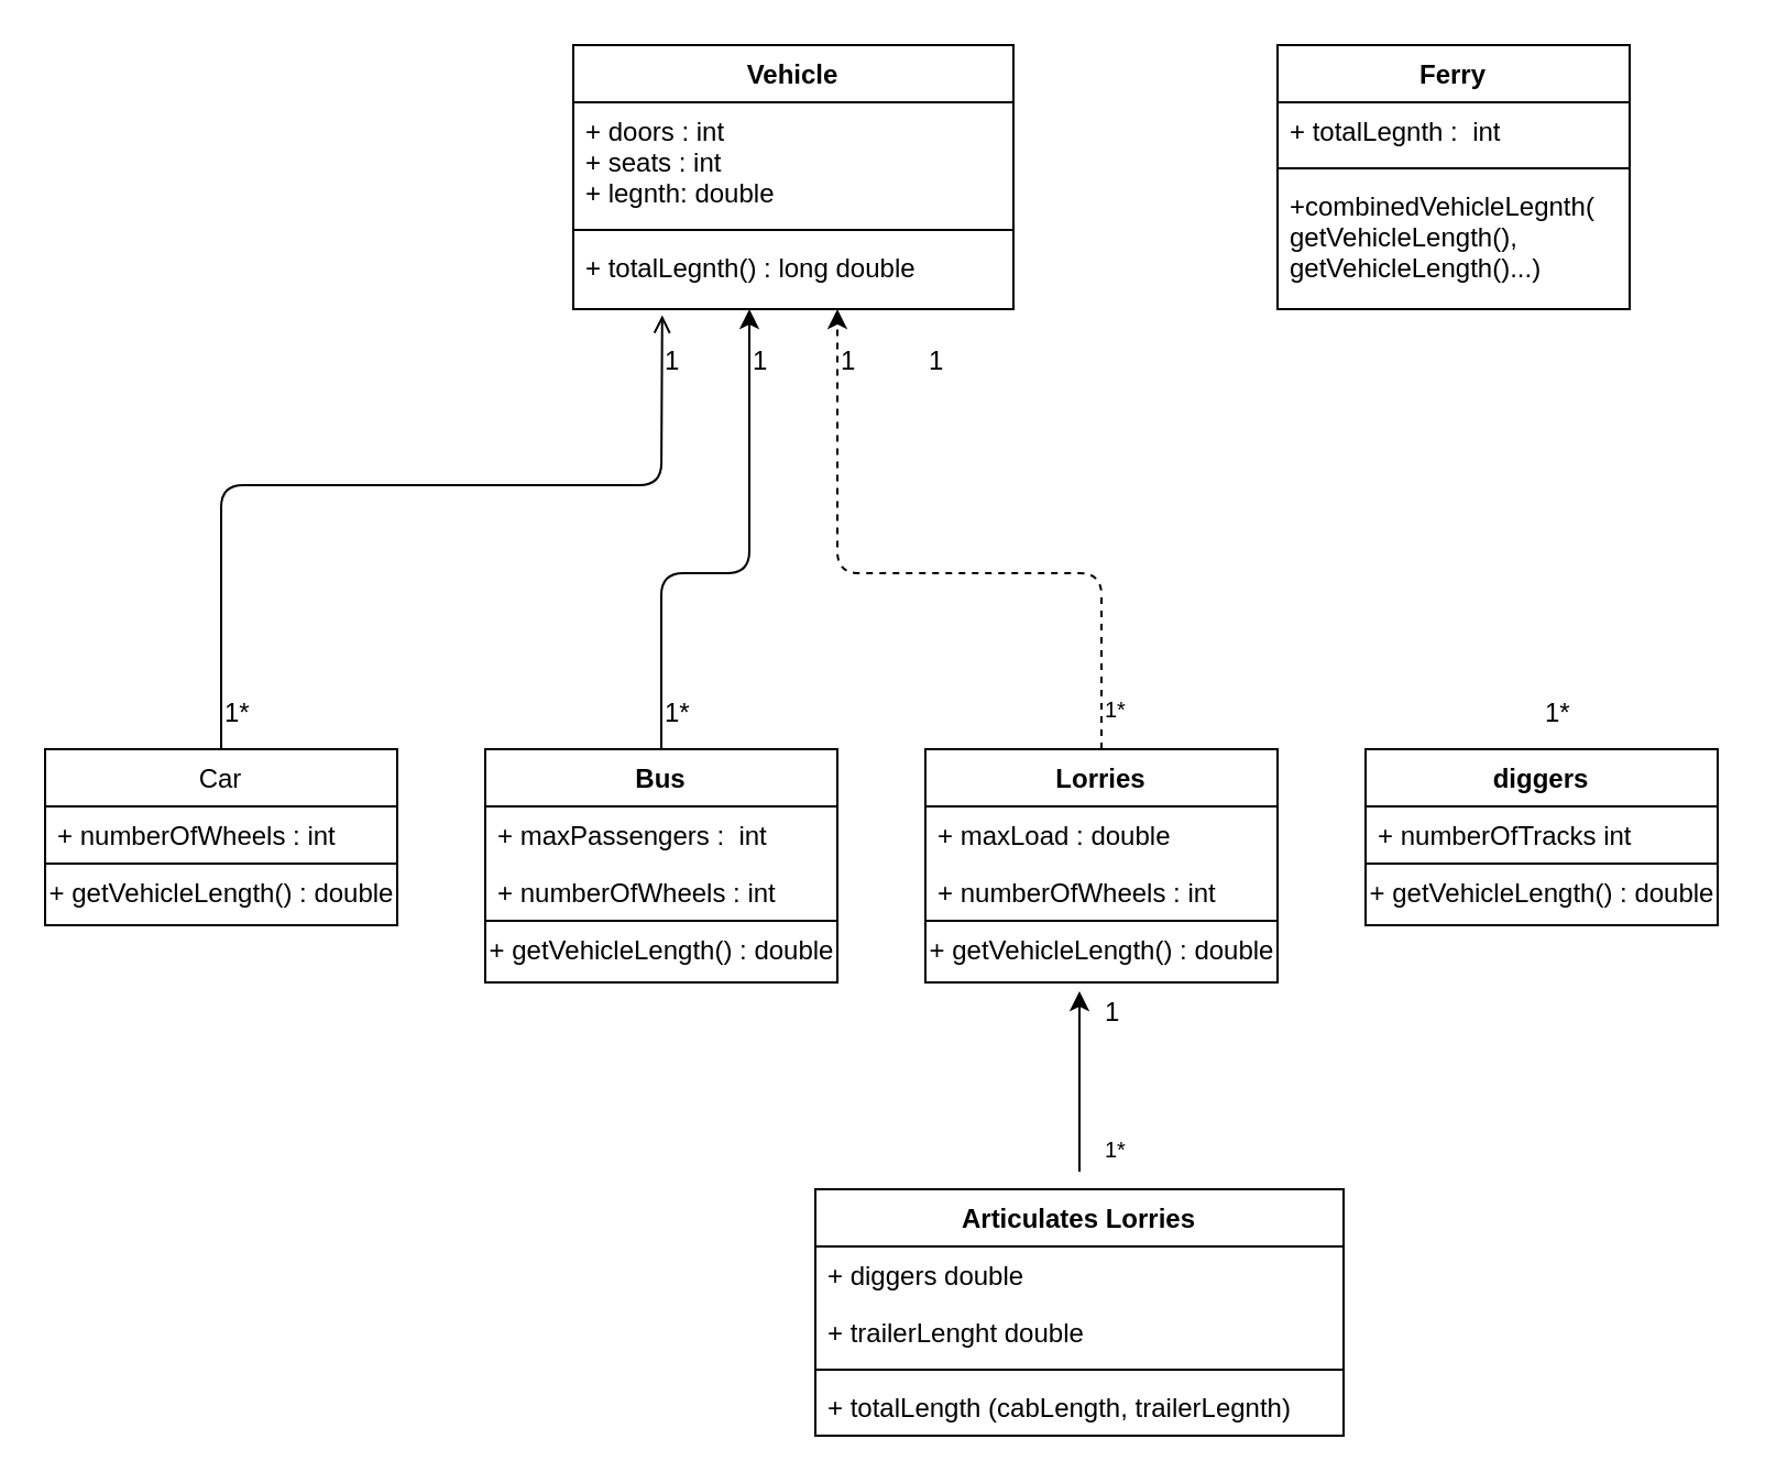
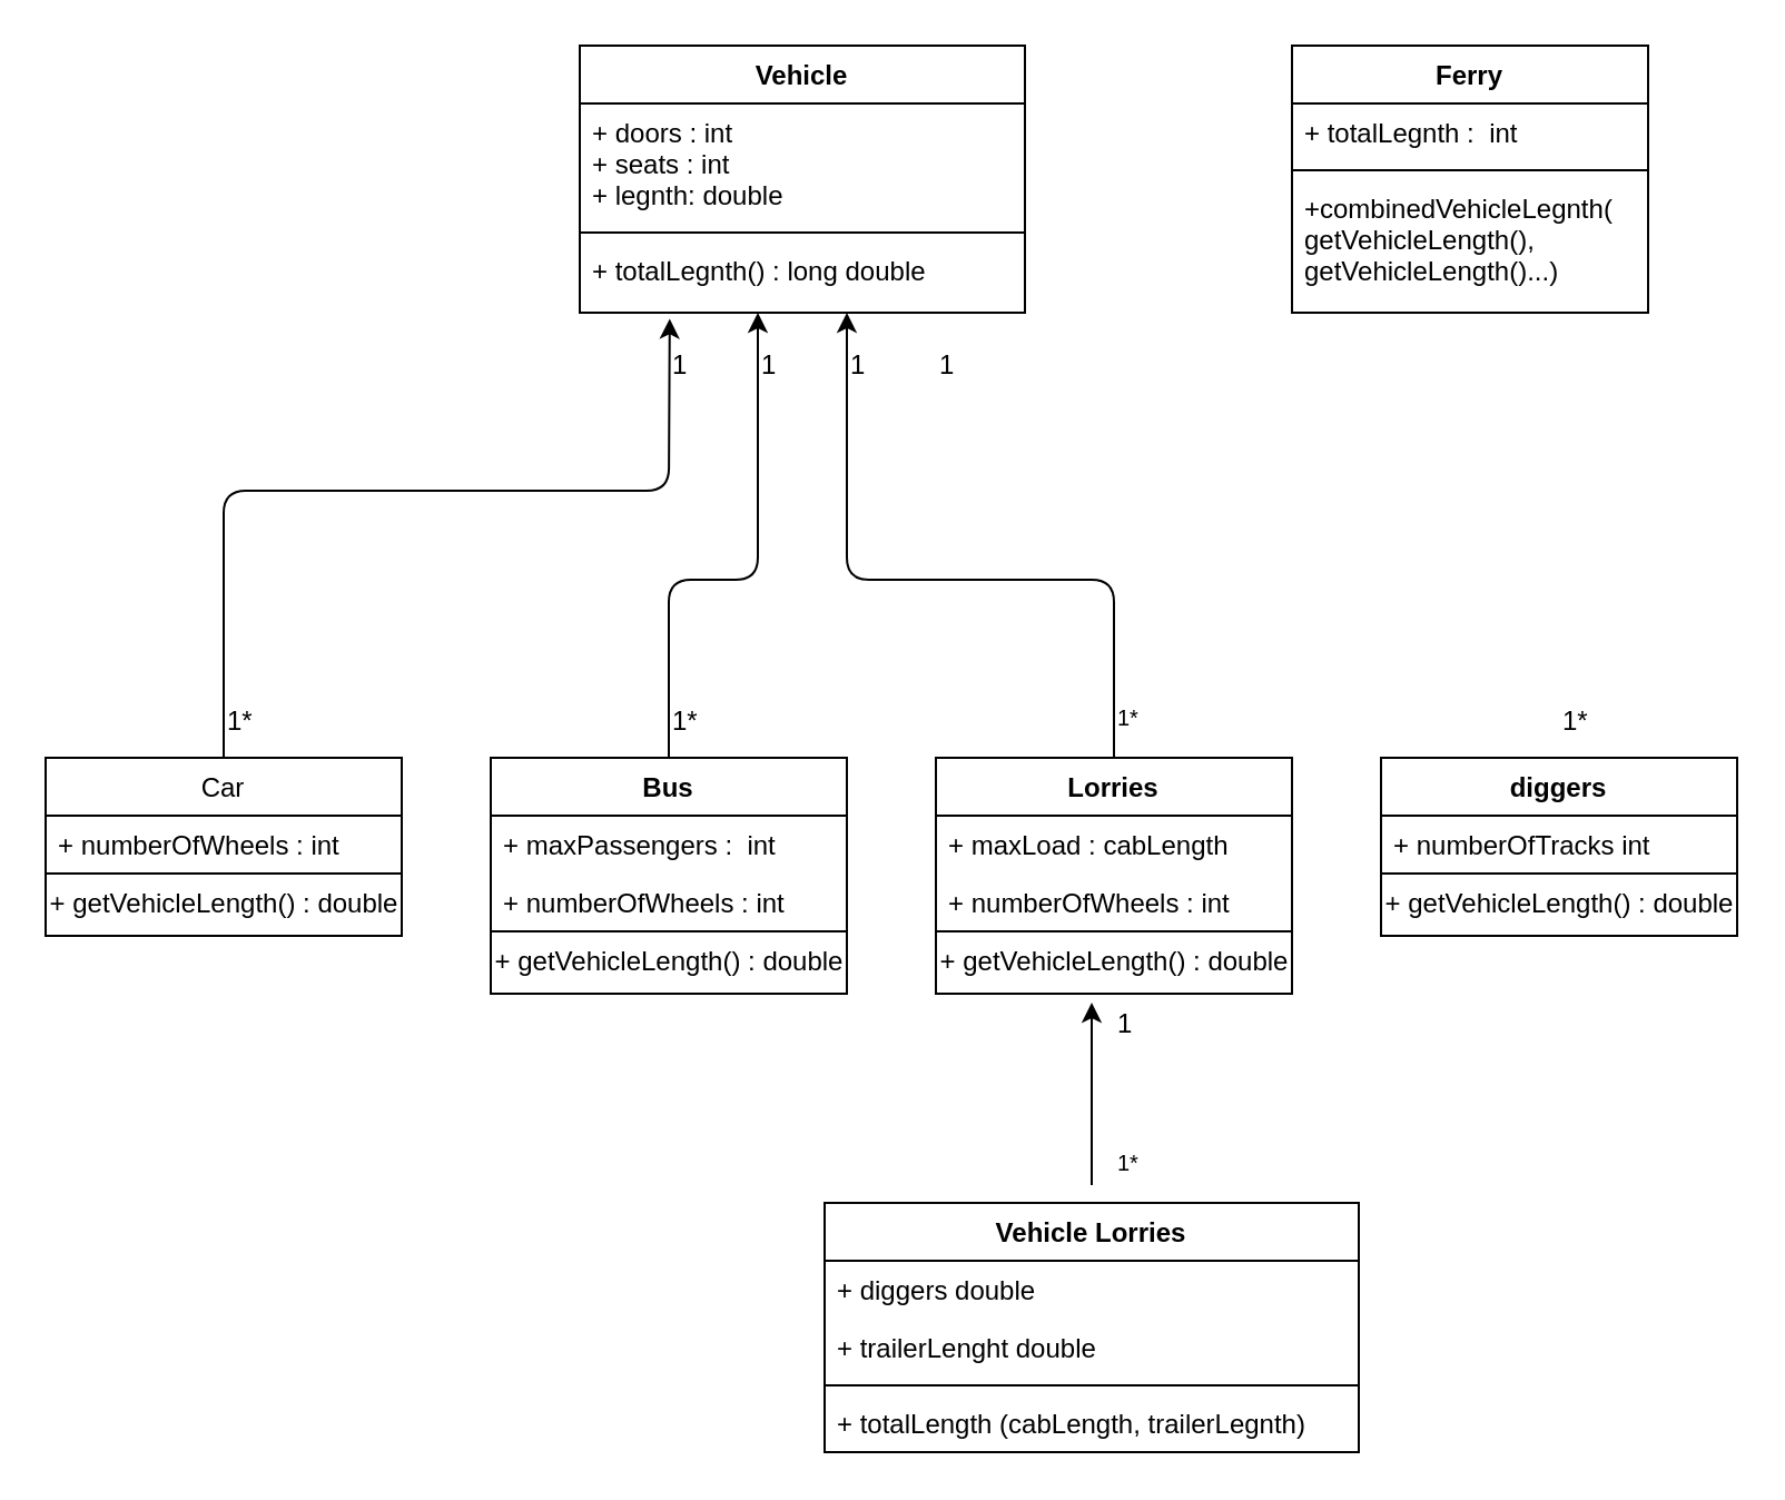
- <mxCell id="28" value="" style="endArrow=open;html=1;exitX=0.5;exitY=0;exitDx=0;exitDy=0;entryX=0.202;entryY=1.085;entryDx=0;entryDy=0;entryPerimeter=0;" parent="1" source="6" target="5" edge="1"><mxGeometry width="50" height="50" relative="1" as="geometry"><mxPoint x="100" y="330" as="sourcePoint" /><mxPoint x="297" y="160" as="targetPoint" /><Array as="points"><mxPoint x="100" y="220" /><mxPoint x="300" y="220" /></Array></mxGeometry></mxCell>
+ <mxCell id="28" value="" style="endArrow=classic;html=1;exitX=0.5;exitY=0;exitDx=0;exitDy=0;entryX=0.202;entryY=1.085;entryDx=0;entryDy=0;entryPerimeter=0;" parent="1" source="6" target="5" edge="1"><mxGeometry width="50" height="50" relative="1" as="geometry"><mxPoint x="100" y="330" as="sourcePoint" /><mxPoint x="297" y="160" as="targetPoint" /><Array as="points"><mxPoint x="100" y="220" /><mxPoint x="300" y="220" /></Array></mxGeometry></mxCell>
- <mxCell id="25" value="" style="endArrow=classic;html=1;entryX=0.6;entryY=1;entryDx=0;entryDy=0;entryPerimeter=0;exitX=0.5;exitY=0;exitDx=0;exitDy=0;dashed=1;" parent="1" source="12" target="5" edge="1"><mxGeometry width="50" height="50" relative="1" as="geometry"><mxPoint x="500" y="260" as="sourcePoint" /><mxPoint x="440" y="280" as="targetPoint" /><Array as="points"><mxPoint x="500" y="260" /><mxPoint x="380" y="260" /></Array></mxGeometry></mxCell>
+ <mxCell id="25" value="" style="endArrow=classic;html=1;entryX=0.6;entryY=1;entryDx=0;entryDy=0;entryPerimeter=0;exitX=0.5;exitY=0;exitDx=0;exitDy=0;" parent="1" source="12" target="5" edge="1"><mxGeometry width="50" height="50" relative="1" as="geometry"><mxPoint x="500" y="260" as="sourcePoint" /><mxPoint x="440" y="280" as="targetPoint" /><Array as="points"><mxPoint x="500" y="260" /><mxPoint x="380" y="260" /></Array></mxGeometry></mxCell>
- <mxCell id="13" value="+ maxLoad : double" style="text;strokeColor=none;fillColor=none;align=left;verticalAlign=top;spacingLeft=4;spacingRight=4;overflow=hidden;rotatable=0;points=[[0,0.5],[1,0.5]];portConstraint=eastwest;" parent="12" vertex="1"><mxGeometry y="26" width="160" height="26" as="geometry" /></mxCell>
+ <mxCell id="13" value="+ maxLoad : cabLength" style="text;strokeColor=none;fillColor=none;align=left;verticalAlign=top;spacingLeft=4;spacingRight=4;overflow=hidden;rotatable=0;points=[[0,0.5],[1,0.5]];portConstraint=eastwest;" parent="12" vertex="1"><mxGeometry y="26" width="160" height="26" as="geometry" /></mxCell>
- <mxCell id="19" value="Articulates Lorries" style="swimlane;fontStyle=1;align=center;verticalAlign=top;childLayout=stackLayout;horizontal=1;startSize=26;horizontalStack=0;resizeParent=1;resizeParentMax=0;resizeLast=0;collapsible=1;marginBottom=0;" parent="1" vertex="1"><mxGeometry x="370" y="540" width="240" height="112" as="geometry" /></mxCell>
+ <mxCell id="19" value="Vehicle Lorries" style="swimlane;fontStyle=1;align=center;verticalAlign=top;childLayout=stackLayout;horizontal=1;startSize=26;horizontalStack=0;resizeParent=1;resizeParentMax=0;resizeLast=0;collapsible=1;marginBottom=0;" parent="1" vertex="1"><mxGeometry x="370" y="540" width="240" height="112" as="geometry" /></mxCell>
